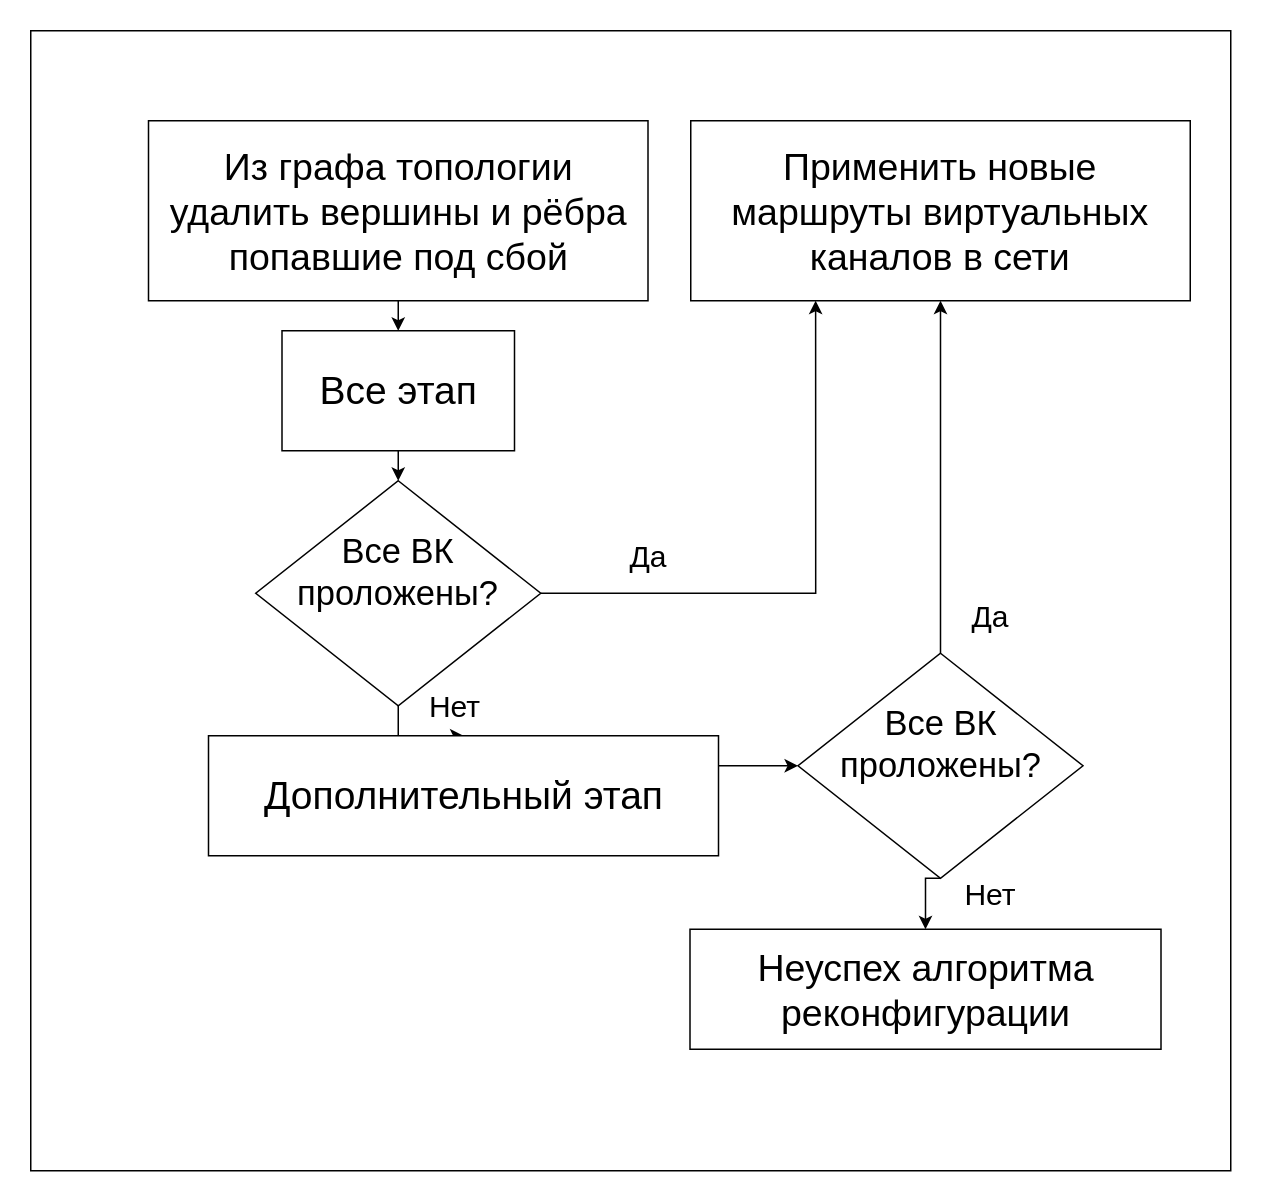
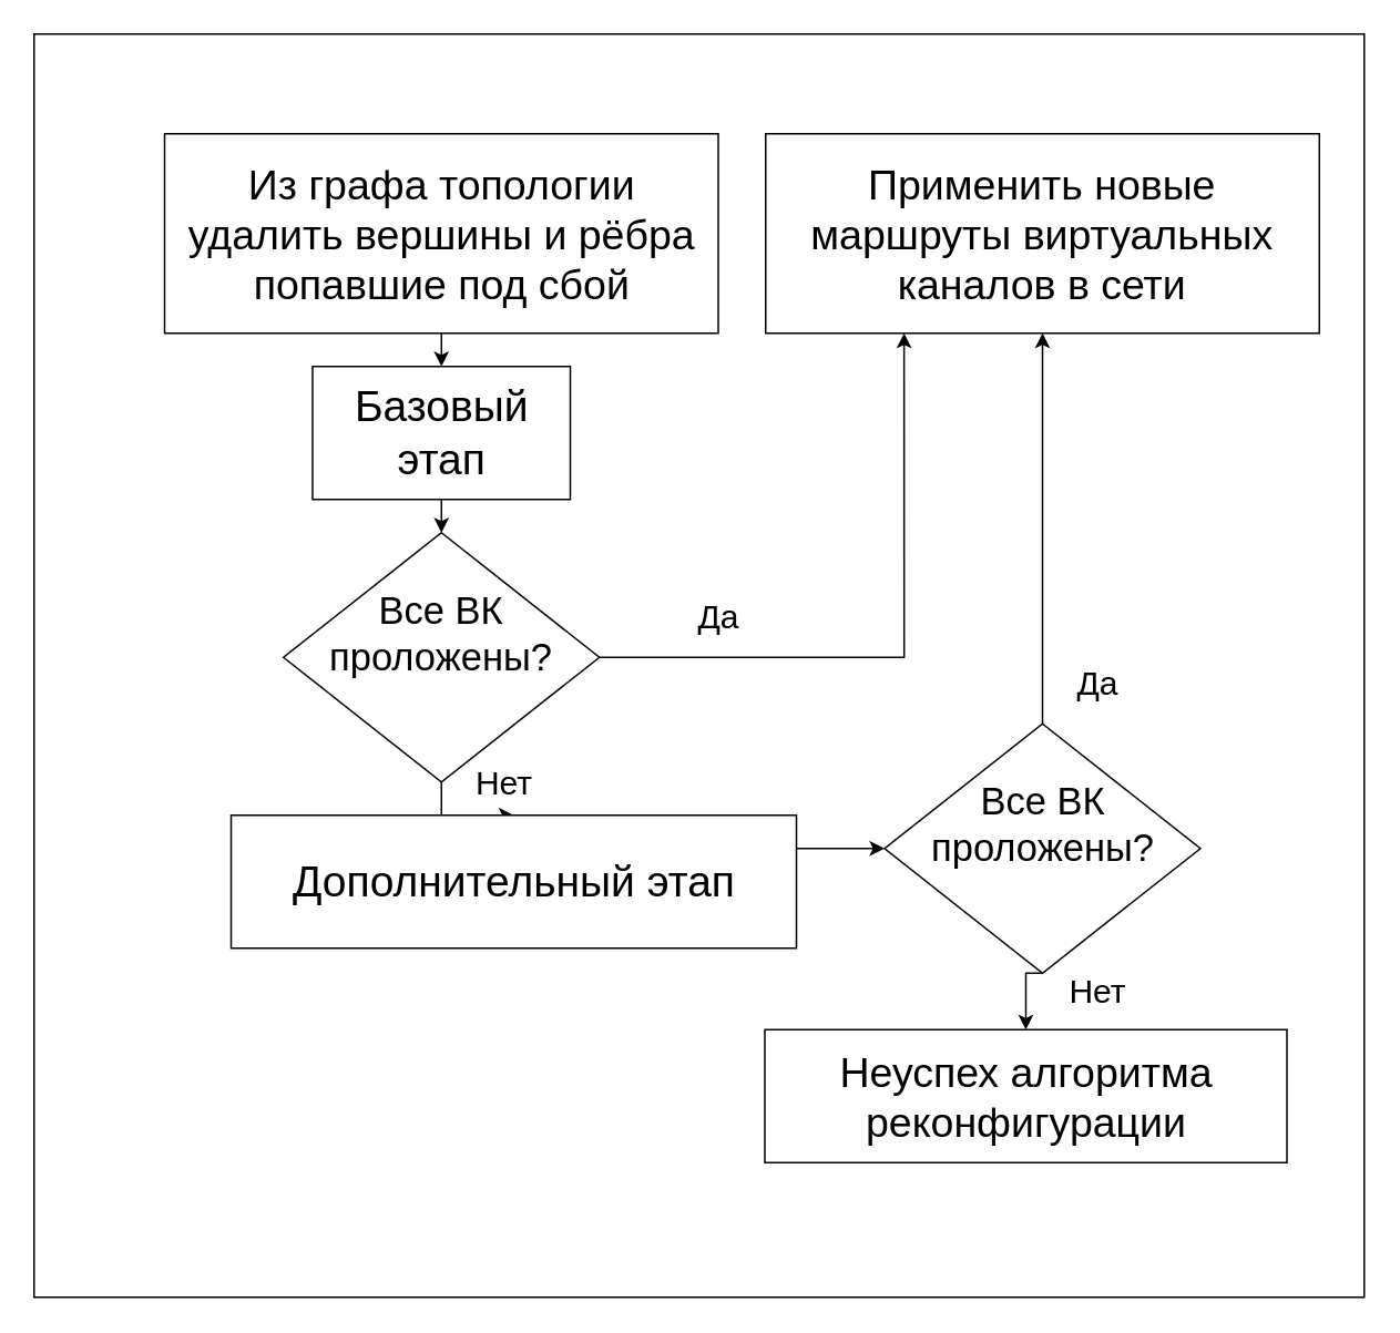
- <mxCell id="7" value="&lt;div style=&quot;font-size: 26px;&quot; align=&quot;center&quot;&gt;Все этап&lt;br style=&quot;font-size: 26px;&quot;&gt;&lt;/div&gt;" style="rounded=0;whiteSpace=wrap;html=1;fontSize=26;" vertex="1" parent="1"><mxGeometry x="187.5" y="220" width="155" height="80" as="geometry" /></mxCell>
+ <mxCell id="7" value="&lt;div style=&quot;font-size: 26px;&quot; align=&quot;center&quot;&gt;Базовый этап&lt;br style=&quot;font-size: 26px;&quot;&gt;&lt;/div&gt;" style="rounded=0;whiteSpace=wrap;html=1;fontSize=26;" vertex="1" parent="1"><mxGeometry x="187.5" y="220" width="155" height="80" as="geometry" /></mxCell>
